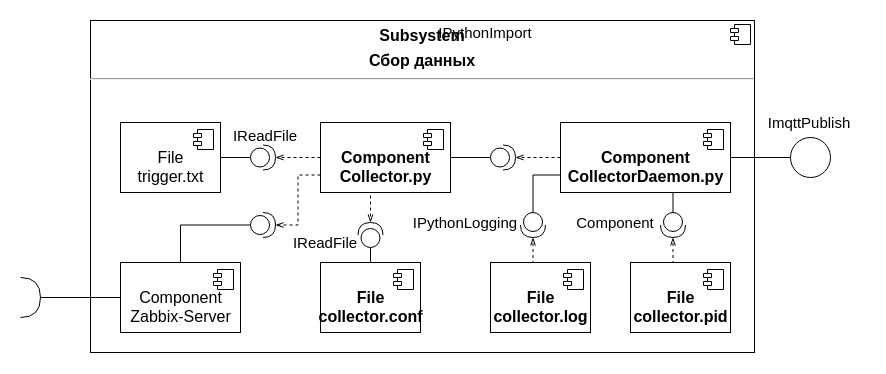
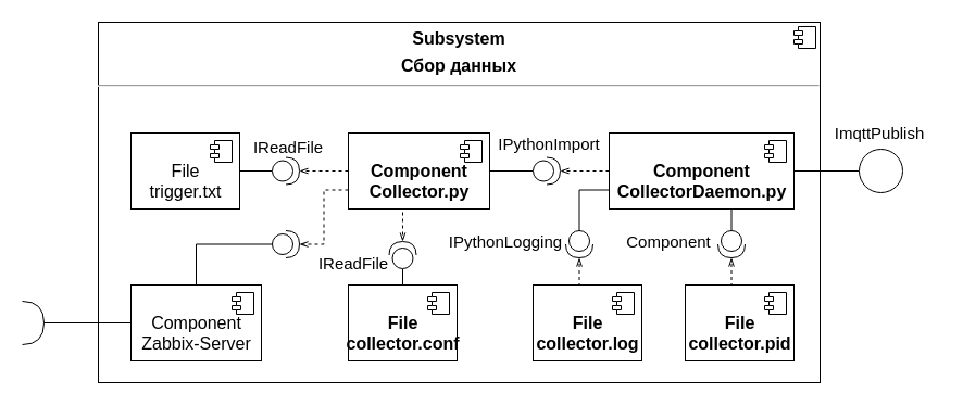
- <mxCell id="40" value="&lt;span style=&quot;font-size: 15px&quot;&gt;IPythonImport&lt;/span&gt;" style="text;html=1;strokeColor=none;fillColor=none;align=center;verticalAlign=middle;whiteSpace=wrap;rounded=0;" parent="1" vertex="1"><mxGeometry x="430" y="22" width="110" height="20" as="geometry" /></mxCell>
+ <mxCell id="40" value="&lt;span style=&quot;font-size: 15px&quot;&gt;IPythonImport&lt;/span&gt;" style="text;html=1;strokeColor=none;fillColor=none;align=center;verticalAlign=middle;whiteSpace=wrap;rounded=0;" parent="1" vertex="1"><mxGeometry x="450" y="122" width="110" height="20" as="geometry" /></mxCell>
